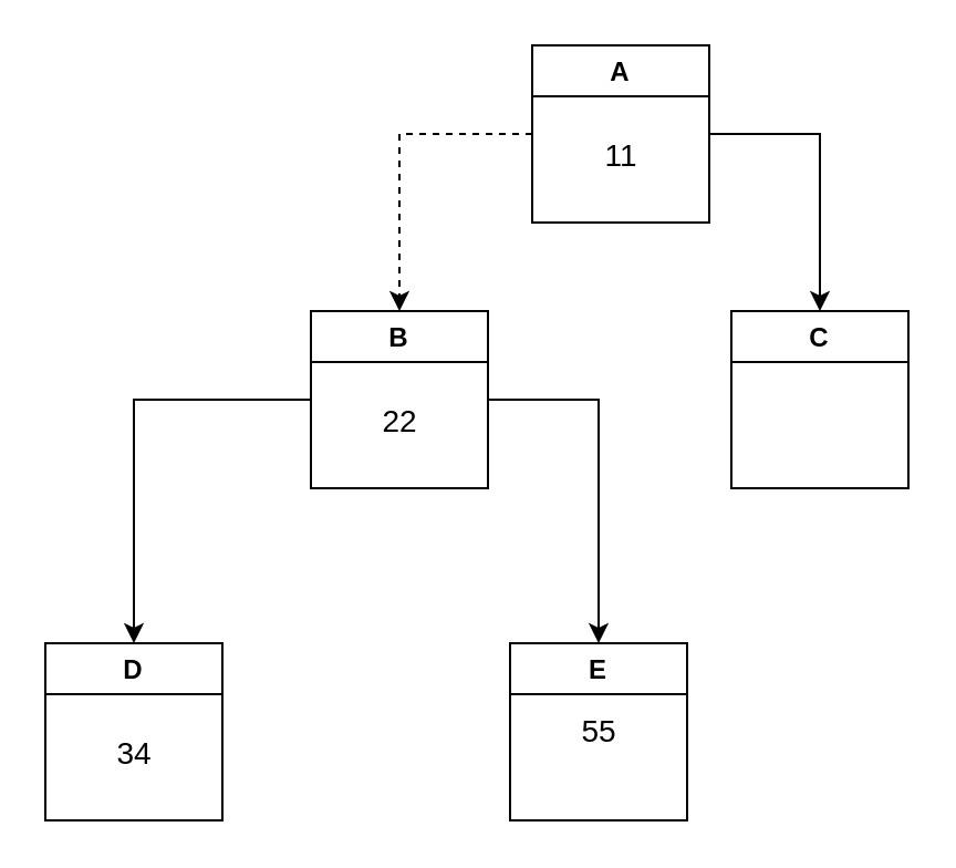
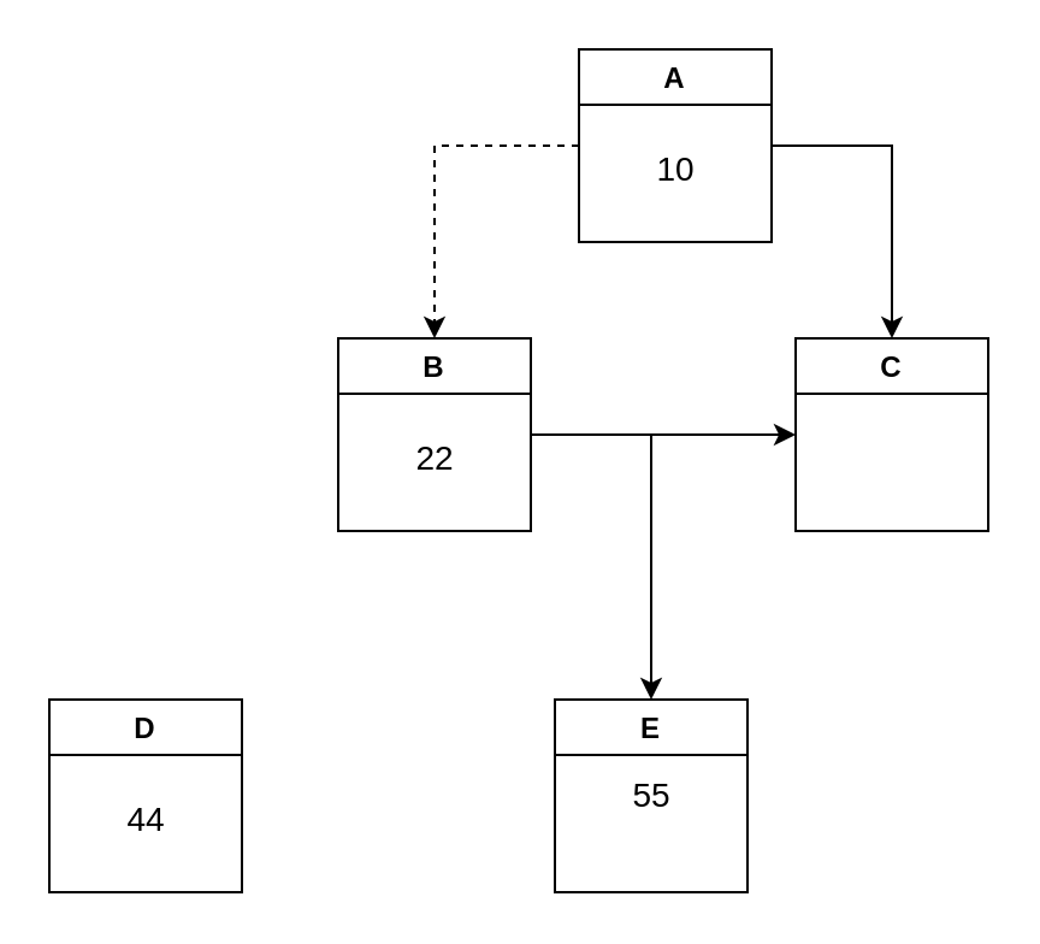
- <mxCell id="5" value="&lt;font style=&quot;font-size: 14px&quot;&gt;11&lt;/font&gt;" style="text;html=1;align=center;verticalAlign=middle;resizable=0;points=[];autosize=1;strokeColor=none;fillColor=none;" vertex="1" parent="4"><mxGeometry x="25" y="40" width="30" height="20" as="geometry" /></mxCell>
+ <mxCell id="5" value="&lt;font style=&quot;font-size: 14px&quot;&gt;10&lt;/font&gt;" style="text;html=1;align=center;verticalAlign=middle;resizable=0;points=[];autosize=1;strokeColor=none;fillColor=none;" vertex="1" parent="4"><mxGeometry x="25" y="40" width="30" height="20" as="geometry" /></mxCell>
- <mxCell id="7" style="edgeStyle=orthogonalEdgeStyle;rounded=0;orthogonalLoop=1;jettySize=auto;html=1;" edge="1" parent="1" source="9" target="11"><mxGeometry relative="1" as="geometry" /></mxCell>
+ <mxCell id="7" style="edgeStyle=orthogonalEdgeStyle;rounded=0;orthogonalLoop=1;jettySize=auto;html=1;" edge="1" parent="1" source="9" target="6"><mxGeometry relative="1" as="geometry" /></mxCell>
- <mxCell id="12" value="&lt;font style=&quot;font-size: 14px&quot;&gt;34&lt;/font&gt;" style="text;html=1;align=center;verticalAlign=middle;resizable=0;points=[];autosize=1;strokeColor=none;fillColor=none;" vertex="1" parent="11"><mxGeometry x="25" y="40" width="30" height="20" as="geometry" /></mxCell>
+ <mxCell id="12" value="&lt;font style=&quot;font-size: 14px&quot;&gt;44&lt;/font&gt;" style="text;html=1;align=center;verticalAlign=middle;resizable=0;points=[];autosize=1;strokeColor=none;fillColor=none;" vertex="1" parent="11"><mxGeometry x="25" y="40" width="30" height="20" as="geometry" /></mxCell>
